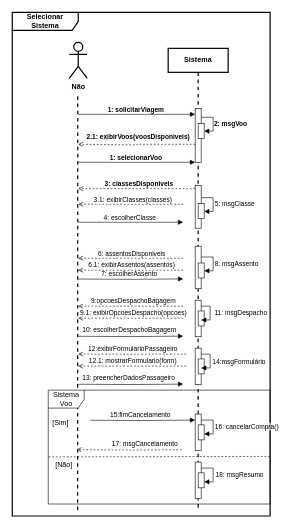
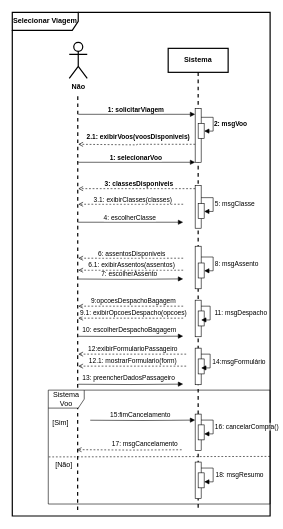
- <mxCell id="2" value="&lt;b&gt;Selecionar Sistema&lt;/b&gt;" style="shape=umlFrame;whiteSpace=wrap;html=1;pointerEvents=0;width=110;height=30;strokeWidth=2;" vertex="1" parent="1"><mxGeometry x="20" y="20" width="430" height="840" as="geometry" /></mxCell>
+ <mxCell id="2" value="&lt;b&gt;Selecionar Viagem&lt;/b&gt;" style="shape=umlFrame;whiteSpace=wrap;html=1;pointerEvents=0;width=110;height=30;strokeWidth=2;" vertex="1" parent="1"><mxGeometry x="20" y="20" width="430" height="840" as="geometry" /></mxCell>
